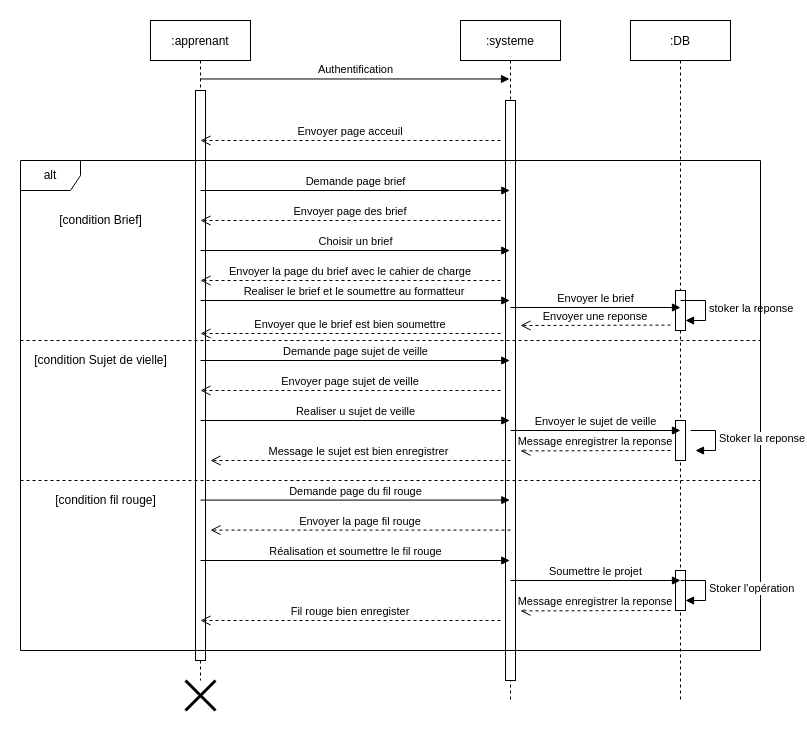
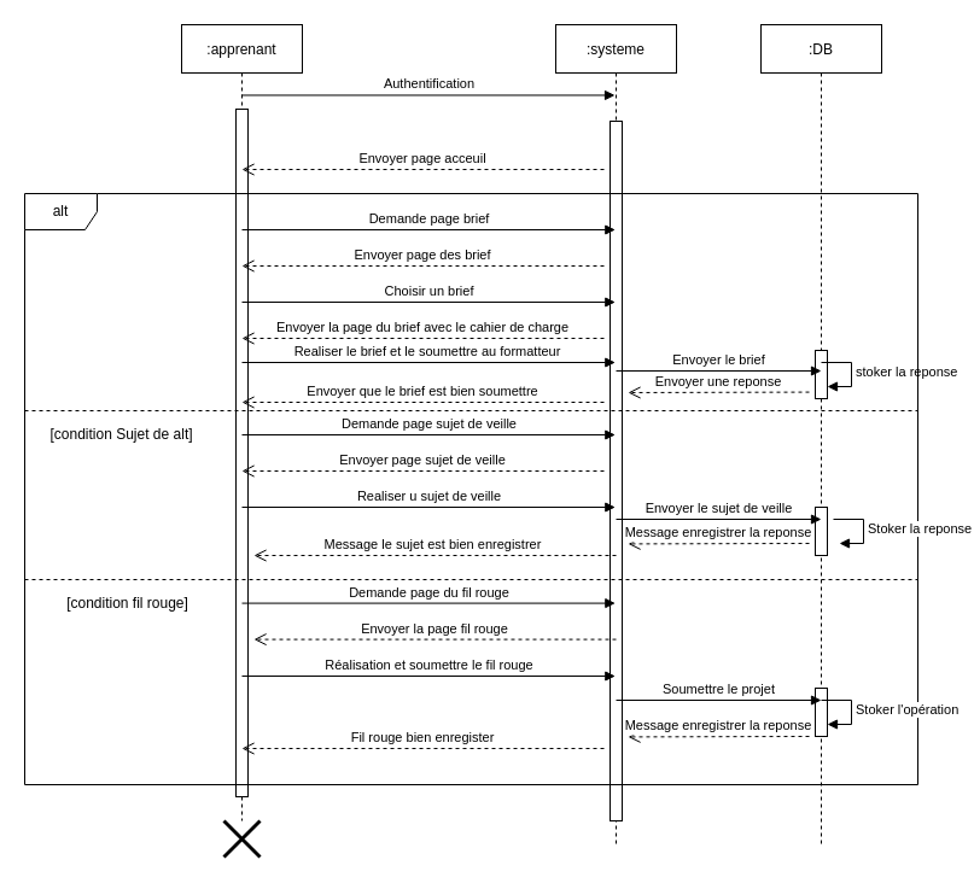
- <mxCell id="14" value="[condition Brief]" style="text;html=1;align=center;verticalAlign=middle;resizable=0;points=[];autosize=1;" vertex="1" parent="1"><mxGeometry x="50" y="210" width="100" height="20" as="geometry" /></mxCell>
- <mxCell id="23" value="[condition Sujet de vielle]" style="text;html=1;align=center;verticalAlign=middle;resizable=0;points=[];autosize=1;" vertex="1" parent="1"><mxGeometry x="25" y="350" width="150" height="20" as="geometry" /></mxCell>
+ <mxCell id="23" value="[condition Sujet de alt]" style="text;html=1;align=center;verticalAlign=middle;resizable=0;points=[];autosize=1;" vertex="1" parent="1"><mxGeometry x="25" y="350" width="150" height="20" as="geometry" /></mxCell>
